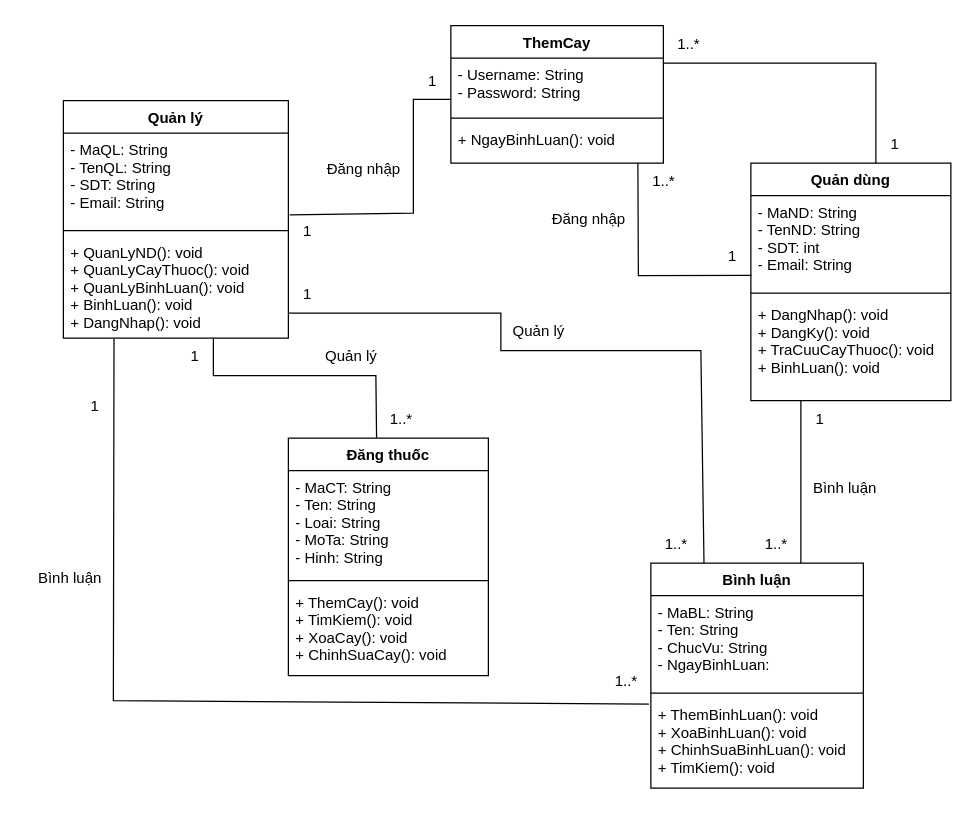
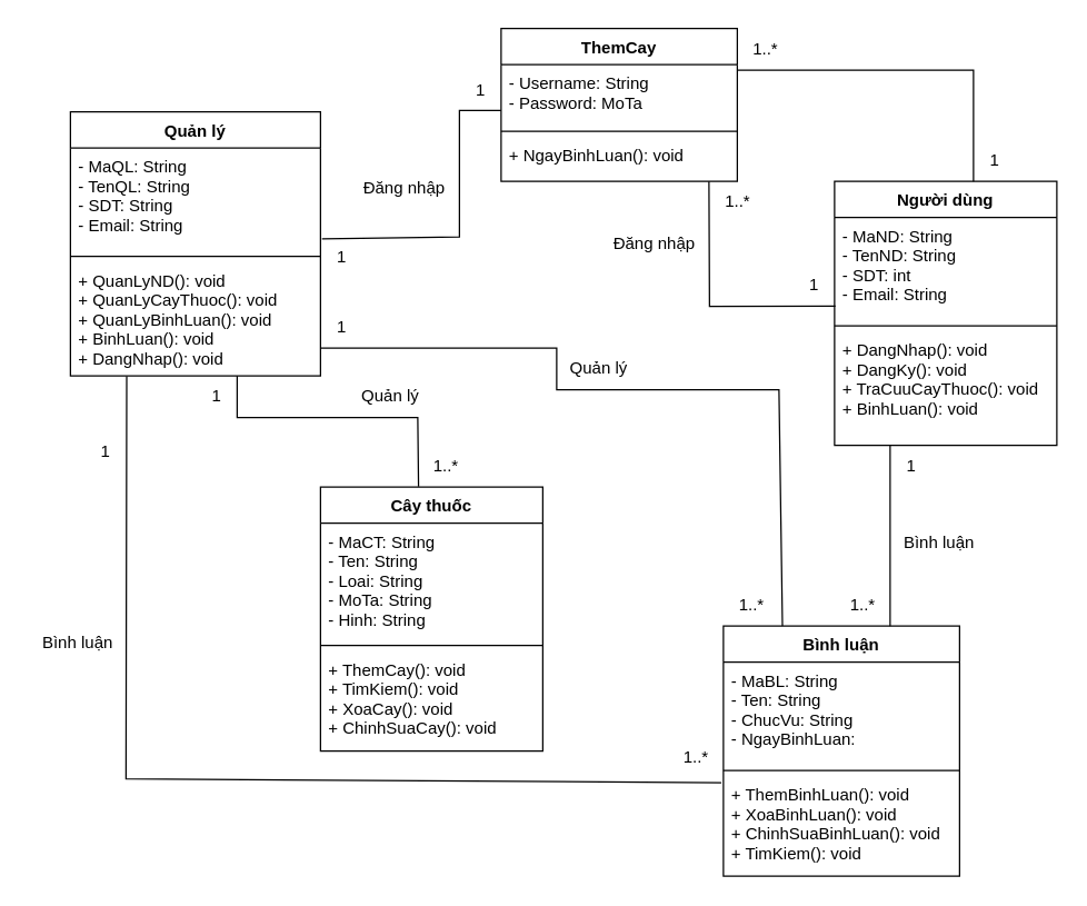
- <mxCell id="11" value="- Username: String&#10;- Password: String" style="text;strokeColor=none;fillColor=none;align=left;verticalAlign=top;spacingLeft=4;spacingRight=4;overflow=hidden;rotatable=0;points=[[0,0.5],[1,0.5]];portConstraint=eastwest;" vertex="1" parent="10"><mxGeometry y="26" width="170" height="44" as="geometry" /></mxCell>
+ <mxCell id="11" value="- Username: String&#10;- Password: MoTa" style="text;strokeColor=none;fillColor=none;align=left;verticalAlign=top;spacingLeft=4;spacingRight=4;overflow=hidden;rotatable=0;points=[[0,0.5],[1,0.5]];portConstraint=eastwest;" vertex="1" parent="10"><mxGeometry y="26" width="170" height="44" as="geometry" /></mxCell>
- <mxCell id="2" value="Quản dùng" style="swimlane;fontStyle=1;align=center;verticalAlign=top;childLayout=stackLayout;horizontal=1;startSize=26;horizontalStack=0;resizeParent=1;resizeParentMax=0;resizeLast=0;collapsible=1;marginBottom=0;" vertex="1" parent="1"><mxGeometry x="600" y="130" width="160" height="190" as="geometry" /></mxCell>
+ <mxCell id="2" value="Người dùng" style="swimlane;fontStyle=1;align=center;verticalAlign=top;childLayout=stackLayout;horizontal=1;startSize=26;horizontalStack=0;resizeParent=1;resizeParentMax=0;resizeLast=0;collapsible=1;marginBottom=0;" vertex="1" parent="1"><mxGeometry x="600" y="130" width="160" height="190" as="geometry" /></mxCell>
- <mxCell id="14" value="Đăng thuốc" style="swimlane;fontStyle=1;align=center;verticalAlign=top;childLayout=stackLayout;horizontal=1;startSize=26;horizontalStack=0;resizeParent=1;resizeParentMax=0;resizeLast=0;collapsible=1;marginBottom=0;" vertex="1" parent="1"><mxGeometry x="230" y="350" width="160" height="190" as="geometry" /></mxCell>
+ <mxCell id="14" value="Cây thuốc" style="swimlane;fontStyle=1;align=center;verticalAlign=top;childLayout=stackLayout;horizontal=1;startSize=26;horizontalStack=0;resizeParent=1;resizeParentMax=0;resizeLast=0;collapsible=1;marginBottom=0;" vertex="1" parent="1"><mxGeometry x="230" y="350" width="160" height="190" as="geometry" /></mxCell>
